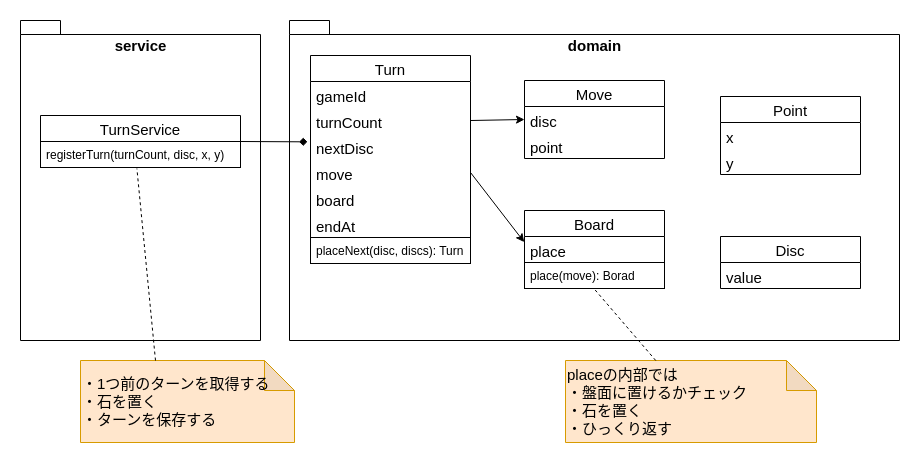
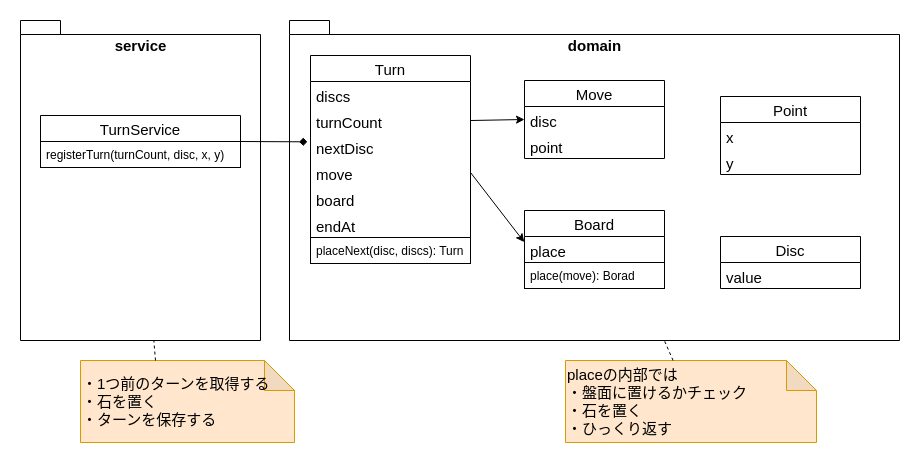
- <mxCell id="4" value="gameId" style="text;strokeColor=none;fillColor=none;align=left;verticalAlign=top;spacingLeft=4;spacingRight=4;overflow=hidden;rotatable=0;points=[[0,0.5],[1,0.5]];portConstraint=eastwest;fontSize=15;" vertex="1" parent="3"><mxGeometry y="26" width="160" height="26" as="geometry" /></mxCell>
+ <mxCell id="4" value="discs" style="text;strokeColor=none;fillColor=none;align=left;verticalAlign=top;spacingLeft=4;spacingRight=4;overflow=hidden;rotatable=0;points=[[0,0.5],[1,0.5]];portConstraint=eastwest;fontSize=15;" vertex="1" parent="3"><mxGeometry y="26" width="160" height="26" as="geometry" /></mxCell>
- <mxCell id="26" value="" style="endArrow=none;html=1;exitX=0;exitY=0;exitDx=75;exitDy=0;exitPerimeter=0;entryX=0.482;entryY=1.038;entryDx=0;entryDy=0;entryPerimeter=0;dashed=1;fontSize=15;" edge="1" parent="1" source="25" target="29"><mxGeometry width="50" height="50" relative="1" as="geometry"><mxPoint x="170" y="350" as="sourcePoint" /><mxPoint x="129.49" y="170.7" as="targetPoint" /></mxGeometry></mxCell>
+ <mxCell id="26" value="" style="endArrow=none;html=1;exitX=0;exitY=0;exitDx=75;exitDy=0;exitPerimeter=0;dashed=1;fontSize=15;" edge="1" parent="1" source="25" target="24"><mxGeometry width="50" height="50" relative="1" as="geometry"><mxPoint x="170" y="350" as="sourcePoint" /><mxPoint x="129.49" y="170.7" as="targetPoint" /></mxGeometry></mxCell>
- <mxCell id="31" value="" style="endArrow=none;html=1;entryX=0.505;entryY=1.06;entryDx=0;entryDy=0;entryPerimeter=0;dashed=1;fontSize=15;" edge="1" parent="1" source="30" target="16"><mxGeometry width="50" height="50" relative="1" as="geometry"><mxPoint x="523.6" y="487.01" as="sourcePoint" /><mxPoint x="490" y="289.998" as="targetPoint" /></mxGeometry></mxCell>
+ <mxCell id="31" value="" style="endArrow=none;html=1;dashed=1;fontSize=15;" edge="1" parent="1" source="30" target="2"><mxGeometry width="50" height="50" relative="1" as="geometry"><mxPoint x="523.6" y="487.01" as="sourcePoint" /><mxPoint x="490" y="289.998" as="targetPoint" /></mxGeometry></mxCell>
